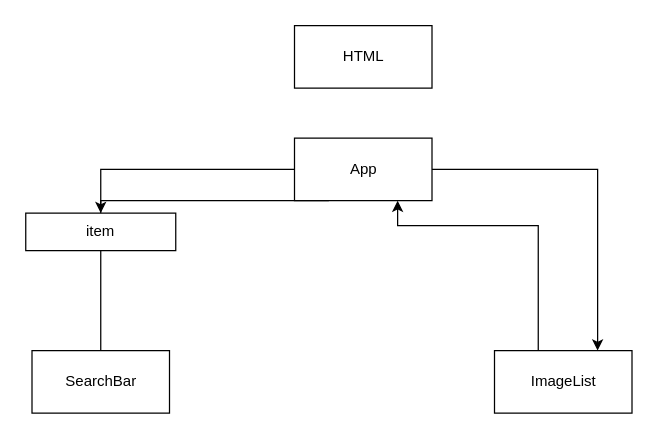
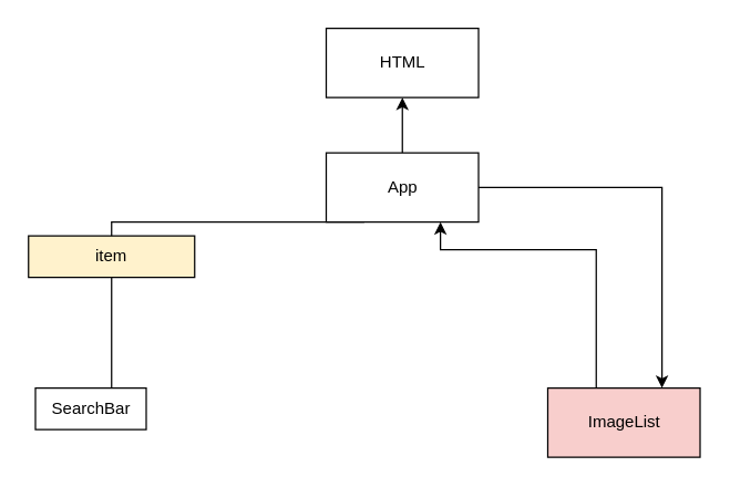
- <mxCell id="3" value="" style="edgeStyle=orthogonalEdgeStyle;rounded=0;orthogonalLoop=1;jettySize=auto;html=1;" edge="1" parent="1" source="5" target="10"><mxGeometry relative="1" as="geometry" /></mxCell>
+ <mxCell id="3" value="" style="edgeStyle=orthogonalEdgeStyle;rounded=0;orthogonalLoop=1;jettySize=auto;html=1;" edge="1" parent="1" source="5" target="2"><mxGeometry relative="1" as="geometry" /></mxCell>
- <mxCell id="10" value="item" style="rounded=0;whiteSpace=wrap;html=1;" vertex="1" parent="1"><mxGeometry x="20" y="170" width="120" height="30" as="geometry" /></mxCell>
+ <mxCell id="10" value="item" style="rounded=0;whiteSpace=wrap;html=1;fillColor=#fff2cc;" vertex="1" parent="1"><mxGeometry x="20" y="170" width="120" height="30" as="geometry" /></mxCell>
- <mxCell id="7" value="SearchBar" style="html=1;" vertex="1" parent="1"><mxGeometry x="25" y="280" width="110" height="50" as="geometry" /></mxCell>
+ <mxCell id="7" value="SearchBar" style="html=1;" vertex="1" parent="1"><mxGeometry x="25" y="280" width="80" height="30" as="geometry" /></mxCell>
- <mxCell id="9" value="ImageList" style="html=1;" vertex="1" parent="1"><mxGeometry x="395" y="280" width="110" height="50" as="geometry" /></mxCell>
+ <mxCell id="9" value="ImageList" style="html=1;fillColor=#f8cecc;" vertex="1" parent="1"><mxGeometry x="395" y="280" width="110" height="50" as="geometry" /></mxCell>
